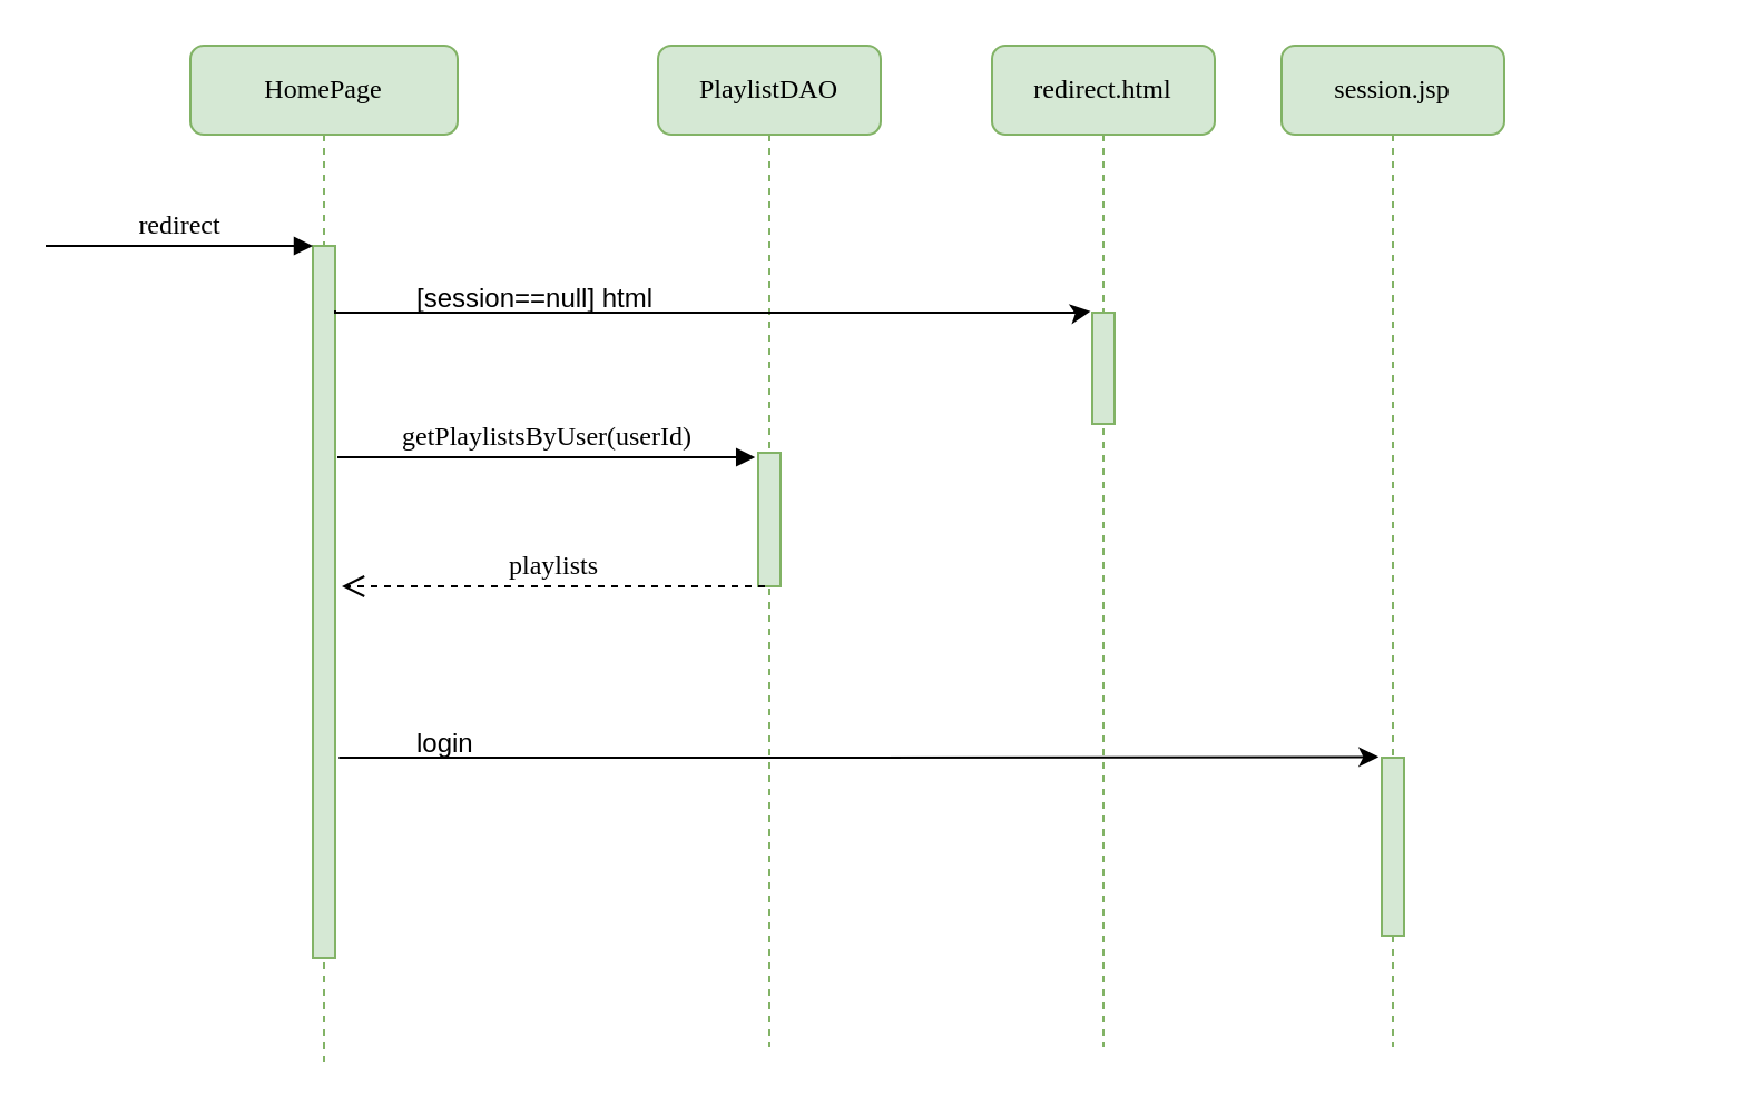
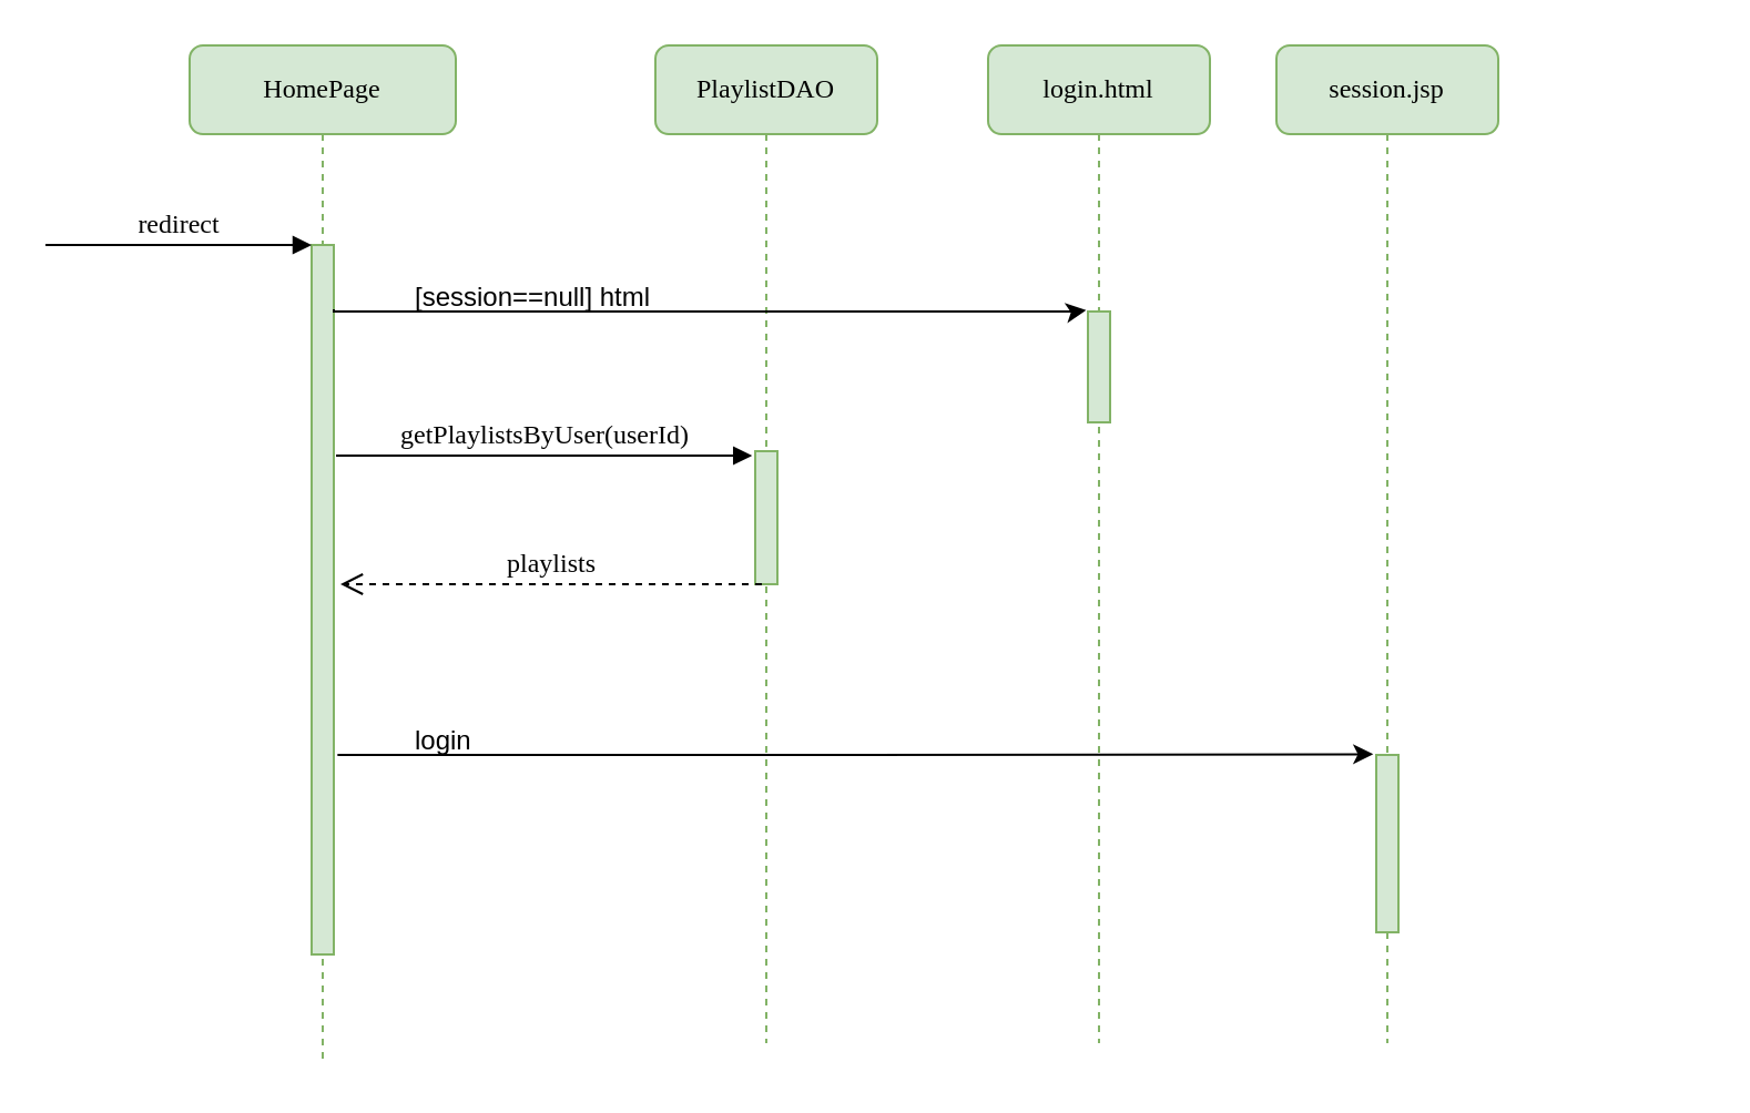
- <mxCell id="5" value="redirect.html" style="shape=umlLifeline;perimeter=lifelinePerimeter;whiteSpace=wrap;html=1;container=1;collapsible=0;recursiveResize=0;outlineConnect=0;rounded=1;shadow=0;comic=0;labelBackgroundColor=none;strokeWidth=1;fontFamily=Verdana;fontSize=12;align=center;fillColor=#d5e8d4;strokeColor=#82b366;" parent="1" vertex="1"><mxGeometry x="445" y="20" width="100" height="450" as="geometry" /></mxCell>
+ <mxCell id="5" value="login.html" style="shape=umlLifeline;perimeter=lifelinePerimeter;whiteSpace=wrap;html=1;container=1;collapsible=0;recursiveResize=0;outlineConnect=0;rounded=1;shadow=0;comic=0;labelBackgroundColor=none;strokeWidth=1;fontFamily=Verdana;fontSize=12;align=center;fillColor=#d5e8d4;strokeColor=#82b366;" parent="1" vertex="1"><mxGeometry x="445" y="20" width="100" height="450" as="geometry" /></mxCell>
